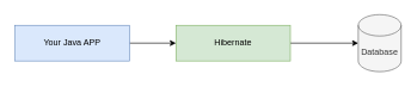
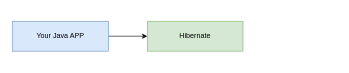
- <mxCell id="4" style="edgeStyle=orthogonalEdgeStyle;rounded=0;orthogonalLoop=1;jettySize=auto;html=1;" edge="1" parent="1" source="5" target="6"><mxGeometry relative="1" as="geometry" /></mxCell>
- <mxCell id="6" value="Database" style="shape=cylinder3;whiteSpace=wrap;html=1;boundedLbl=1;backgroundOutline=1;size=15;fillColor=#f5f5f5;fontColor=#333333;strokeColor=#666666;" vertex="1" parent="1"><mxGeometry x="500" y="20" width="60" height="80" as="geometry" /></mxCell>
